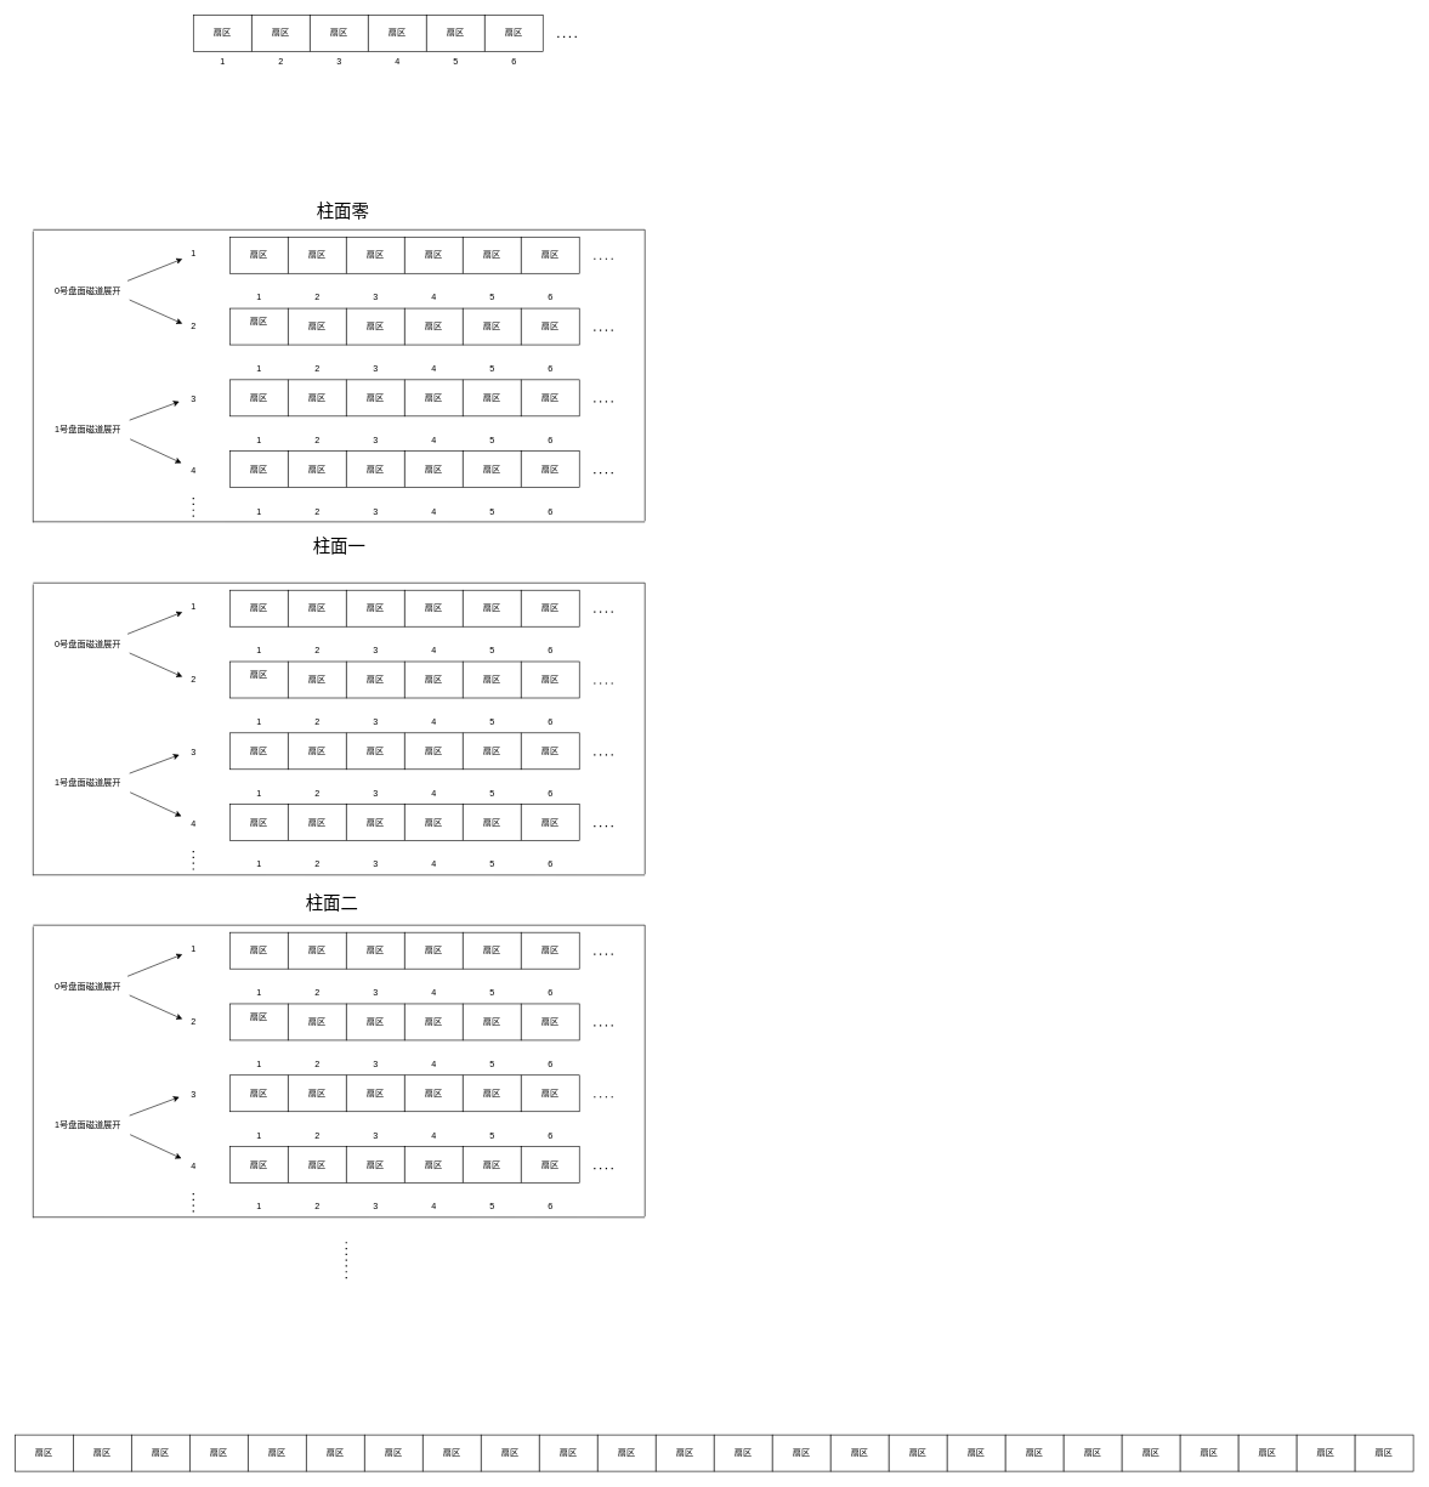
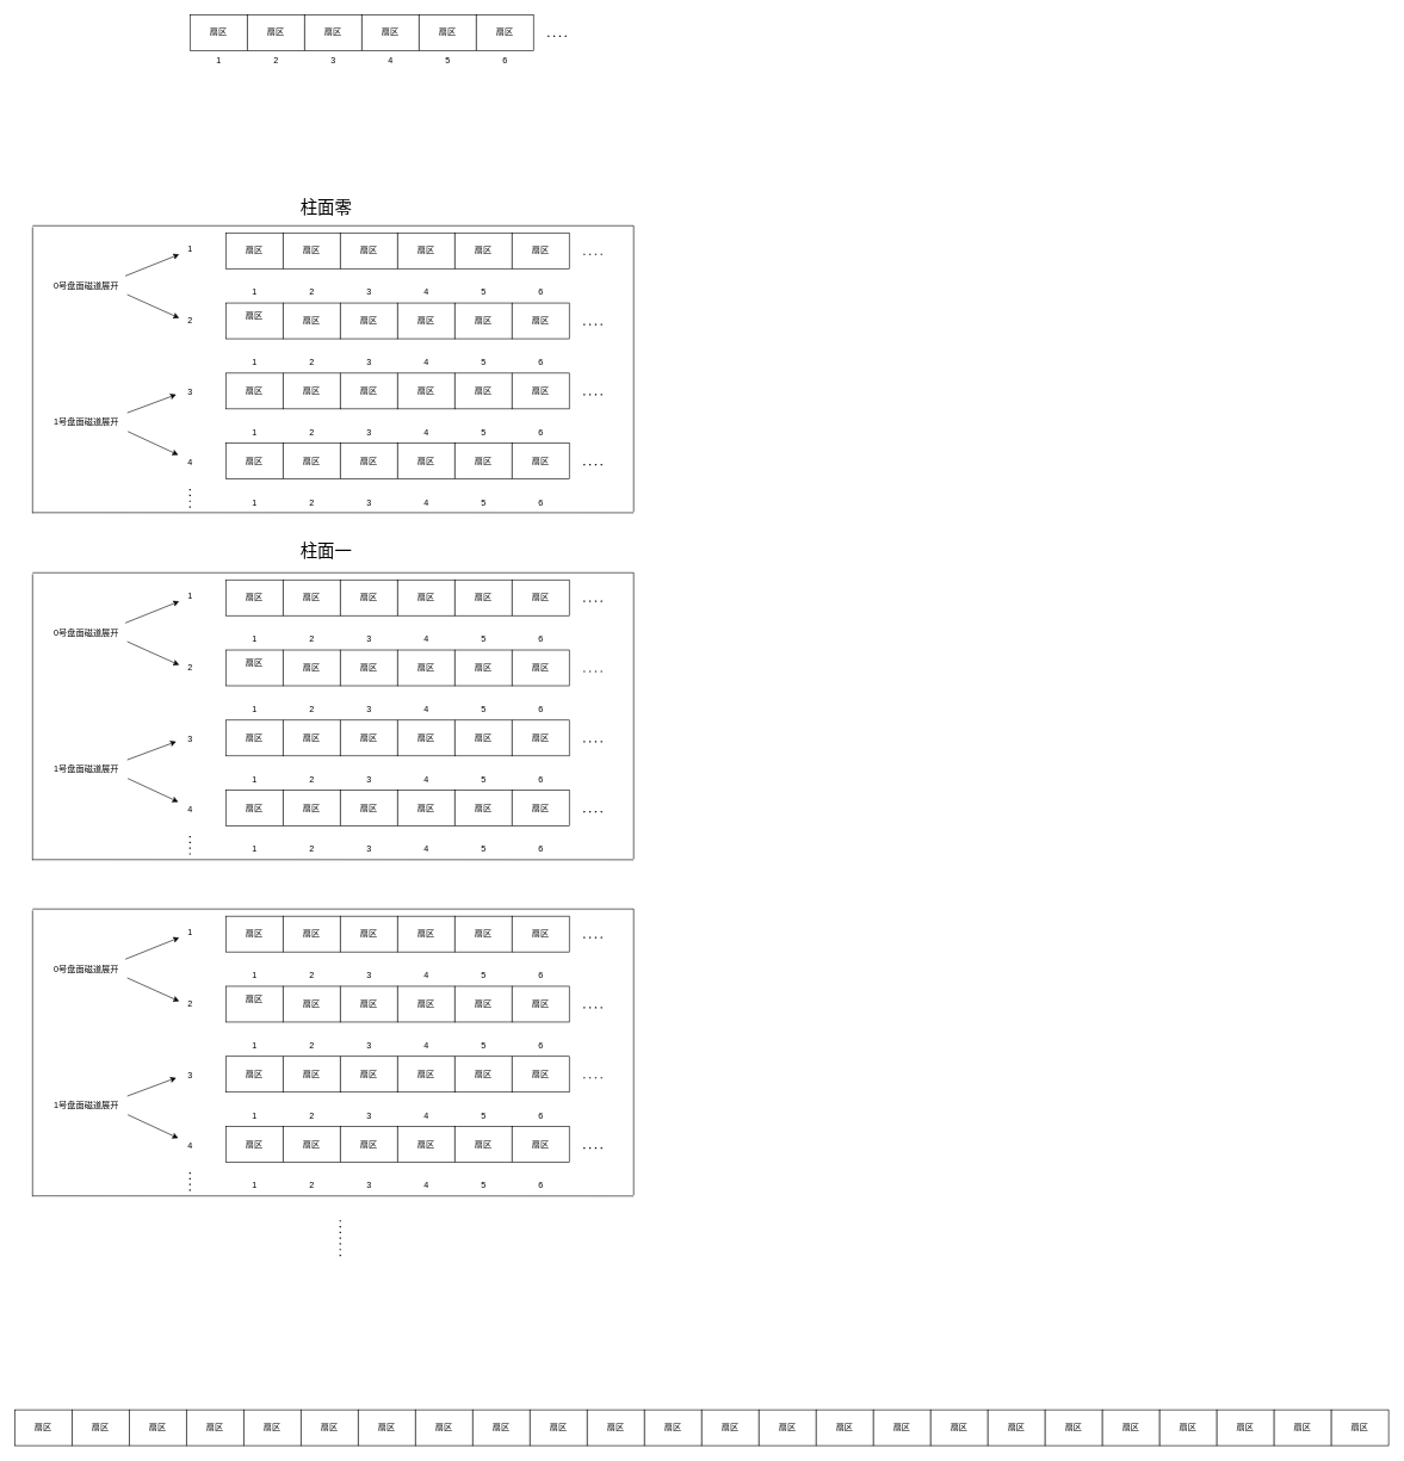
- <mxCell id="69" value="&lt;font style=&quot;font-size: 24px;&quot;&gt;柱面零&lt;/font&gt;" style="text;html=1;align=center;verticalAlign=middle;resizable=0;points=[];autosize=1;strokeColor=none;fillColor=none;" vertex="1" parent="1"><mxGeometry x="420" y="270" width="100" height="40" as="geometry" /></mxCell>
+ <mxCell id="69" value="&lt;font style=&quot;font-size: 24px;&quot;&gt;柱面零&lt;/font&gt;" style="text;html=1;align=center;verticalAlign=middle;resizable=0;points=[];autosize=1;strokeColor=none;fillColor=none;" vertex="1" parent="1"><mxGeometry x="405" y="270" width="100" height="40" as="geometry" /></mxCell>
- <mxCell id="218" value="&lt;font style=&quot;font-size: 24px;&quot;&gt;柱面一&lt;/font&gt;" style="text;html=1;align=center;verticalAlign=middle;resizable=0;points=[];autosize=1;strokeColor=none;fillColor=none;" vertex="1" parent="1"><mxGeometry x="415" y="730" width="100" height="40" as="geometry" /></mxCell>
+ <mxCell id="218" value="&lt;font style=&quot;font-size: 24px;&quot;&gt;柱面一&lt;/font&gt;" style="text;html=1;align=center;verticalAlign=middle;resizable=0;points=[];autosize=1;strokeColor=none;fillColor=none;" vertex="1" parent="1"><mxGeometry x="405" y="750" width="100" height="40" as="geometry" /></mxCell>
- <mxCell id="150" value="&lt;font style=&quot;font-size: 24px;&quot;&gt;柱面二&lt;/font&gt;" style="text;html=1;align=center;verticalAlign=middle;resizable=0;points=[];autosize=1;strokeColor=none;fillColor=none;" vertex="1" parent="1"><mxGeometry x="405" y="1220" width="100" height="40" as="geometry" /></mxCell>
